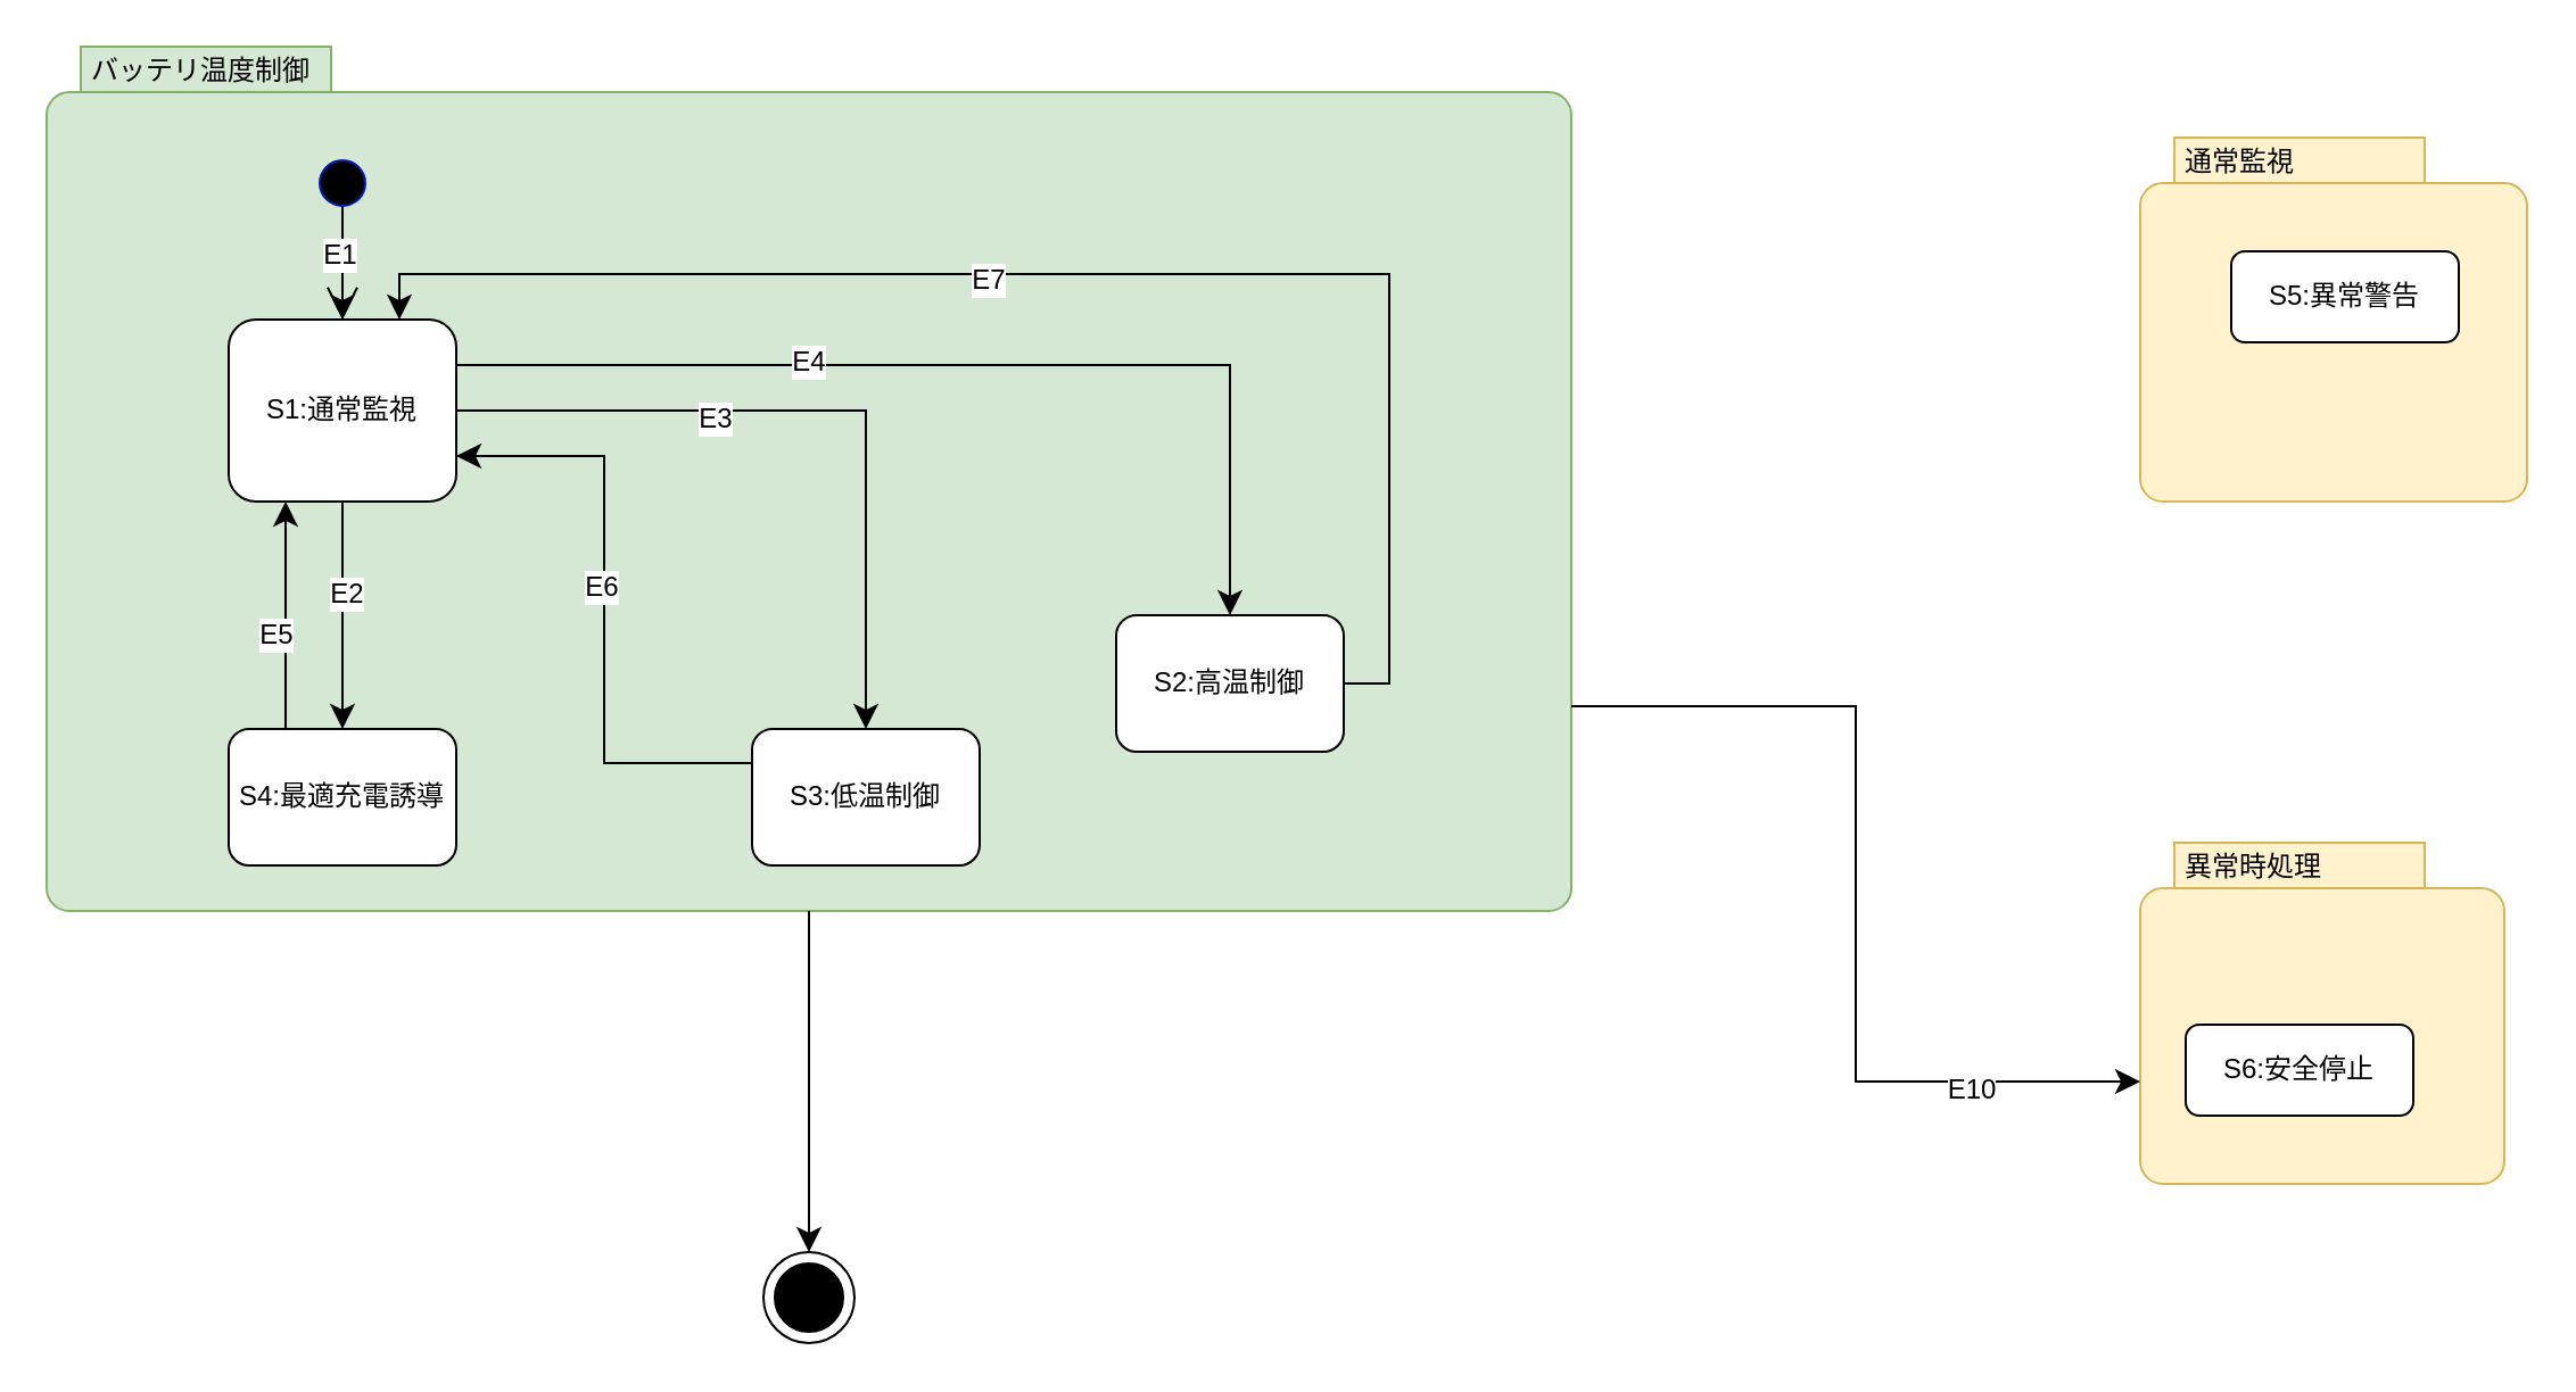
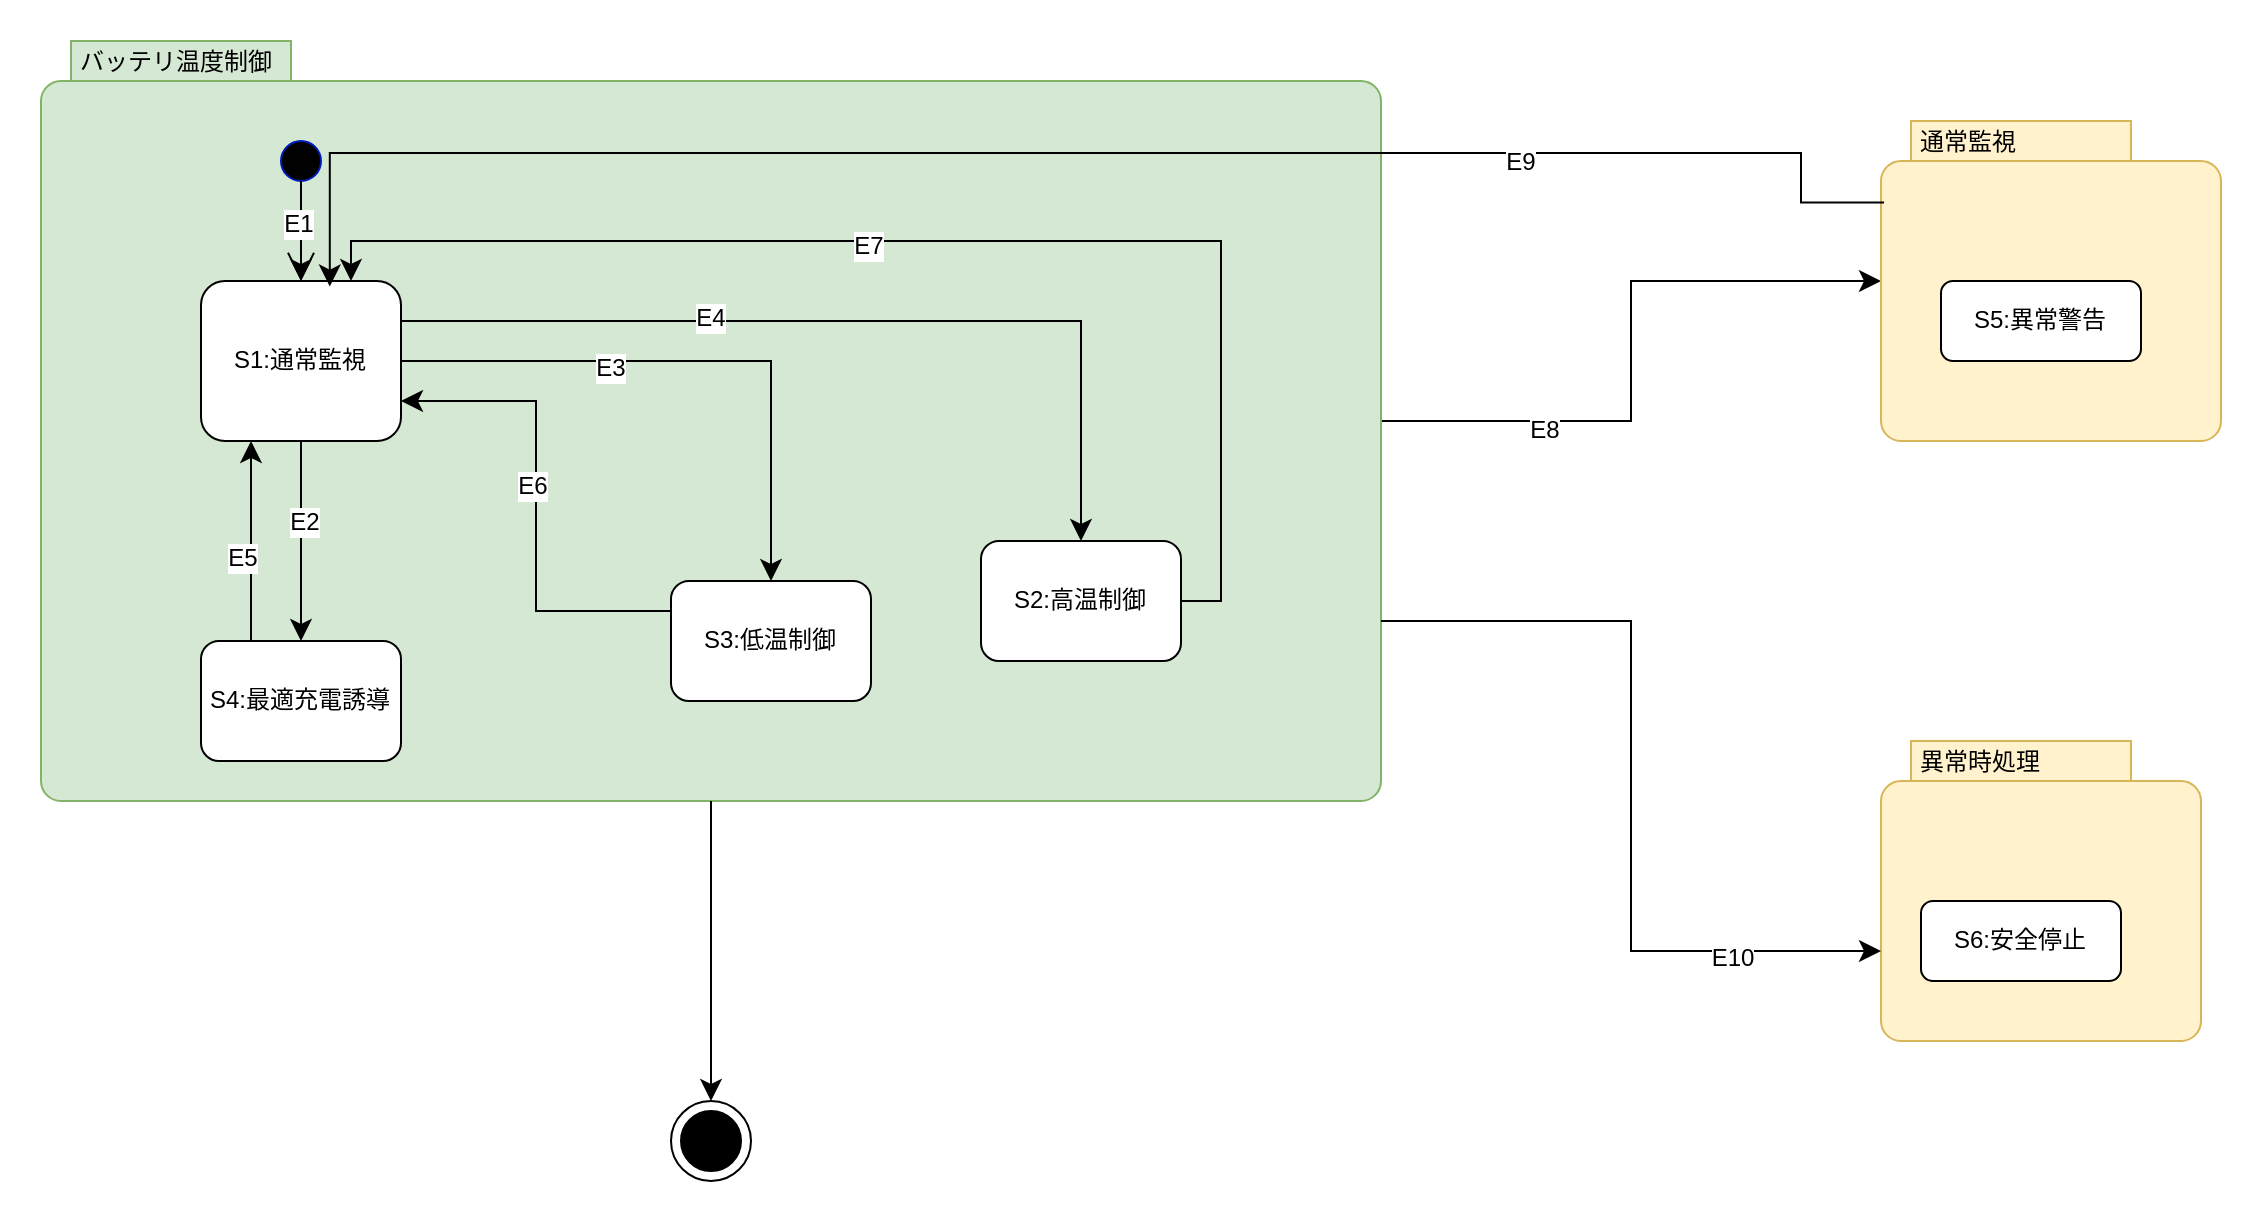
+ <mxCell id="31" style="edgeStyle=orthogonalEdgeStyle;rounded=0;orthogonalLoop=1;jettySize=auto;html=1;fontSize=12;startSize=8;endSize=8;exitX=0.009;exitY=0.255;exitDx=0;exitDy=0;exitPerimeter=0;entryX=0.644;entryY=0.035;entryDx=0;entryDy=0;entryPerimeter=0;" edge="1" parent="1" source="25" target="13"><mxGeometry relative="1" as="geometry"><mxPoint x="899.6" y="96.4" as="sourcePoint" /><mxPoint x="150" y="140" as="targetPoint" /><Array as="points"><mxPoint x="900" y="101" /><mxPoint x="900" y="76" /><mxPoint x="164" y="76" /></Array></mxGeometry></mxCell>
+ <mxCell id="32" value="E9" style="edgeLabel;html=1;align=center;verticalAlign=middle;resizable=0;points=[];fontSize=12;" vertex="1" connectable="0" parent="31"><mxGeometry x="-0.523" y="4" relative="1" as="geometry"><mxPoint as="offset" /></mxGeometry></mxCell>
- <mxCell id="28" value="S5:異常警告" style="strokeColor=inherit;fillColor=inherit;gradientColor=inherit;shape=rect;html=1;rounded=1;whiteSpace=wrap;align=center;" vertex="1" parent="1"><mxGeometry x="980" y="110" width="100" height="40" as="geometry" /></mxCell>
+ <mxCell id="28" value="S5:異常警告" style="strokeColor=inherit;fillColor=inherit;gradientColor=inherit;shape=rect;html=1;rounded=1;whiteSpace=wrap;align=center;" vertex="1" parent="1"><mxGeometry x="970" y="140" width="100" height="40" as="geometry" /></mxCell>
+ <mxCell id="2" style="edgeStyle=orthogonalEdgeStyle;rounded=0;orthogonalLoop=1;jettySize=auto;html=1;fontSize=12;startSize=8;endSize=8;" edge="1" parent="1" source="4" target="25"><mxGeometry relative="1" as="geometry" /></mxCell>
+ <mxCell id="3" value="E8" style="edgeLabel;html=1;align=center;verticalAlign=middle;resizable=0;points=[];fontSize=12;" vertex="1" connectable="0" parent="2"><mxGeometry x="-0.492" y="-4" relative="1" as="geometry"><mxPoint as="offset" /></mxGeometry></mxCell>
- <mxCell id="24" value="&lt;p style=&quot;language:ja;margin-top:0pt;margin-bottom:0pt;margin-left:0in;&lt;br/&gt;text-align:left;direction:ltr;unicode-bidi:embed;vertical-align:middle;&lt;br/&gt;mso-line-break-override:none;word-break:normal;punctuation-wrap:hanging&quot;&gt;&lt;span style=&quot;background-color: transparent; color: light-dark(rgb(0, 0, 0), rgb(255, 255, 255));&quot;&gt;S3:&lt;/span&gt;&lt;font face=&quot;Helvetica&quot;&gt;低温制御&lt;/font&gt;&lt;/p&gt;" style="shape=rect;html=1;rounded=1;whiteSpace=wrap;align=center;strokeColor=default;" vertex="1" parent="4"><mxGeometry x="310" y="300" width="100" height="60" as="geometry" /></mxCell>
+ <mxCell id="24" value="&lt;p style=&quot;language:ja;margin-top:0pt;margin-bottom:0pt;margin-left:0in;&lt;br/&gt;text-align:left;direction:ltr;unicode-bidi:embed;vertical-align:middle;&lt;br/&gt;mso-line-break-override:none;word-break:normal;punctuation-wrap:hanging&quot;&gt;&lt;span style=&quot;background-color: transparent; color: light-dark(rgb(0, 0, 0), rgb(255, 255, 255));&quot;&gt;S3:&lt;/span&gt;&lt;font face=&quot;Helvetica&quot;&gt;低温制御&lt;/font&gt;&lt;/p&gt;" style="shape=rect;html=1;rounded=1;whiteSpace=wrap;align=center;strokeColor=default;" vertex="1" parent="4"><mxGeometry x="315" y="270" width="100" height="60" as="geometry" /></mxCell>
